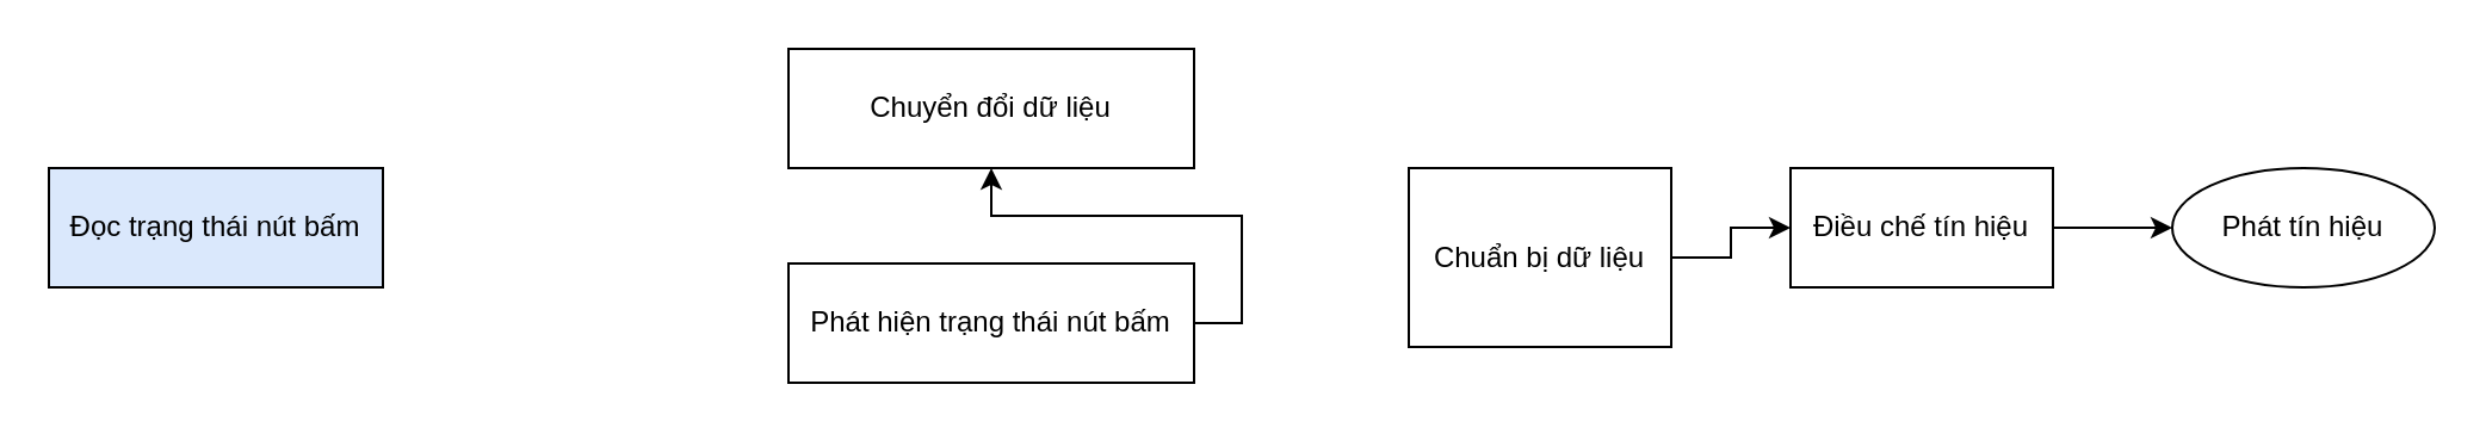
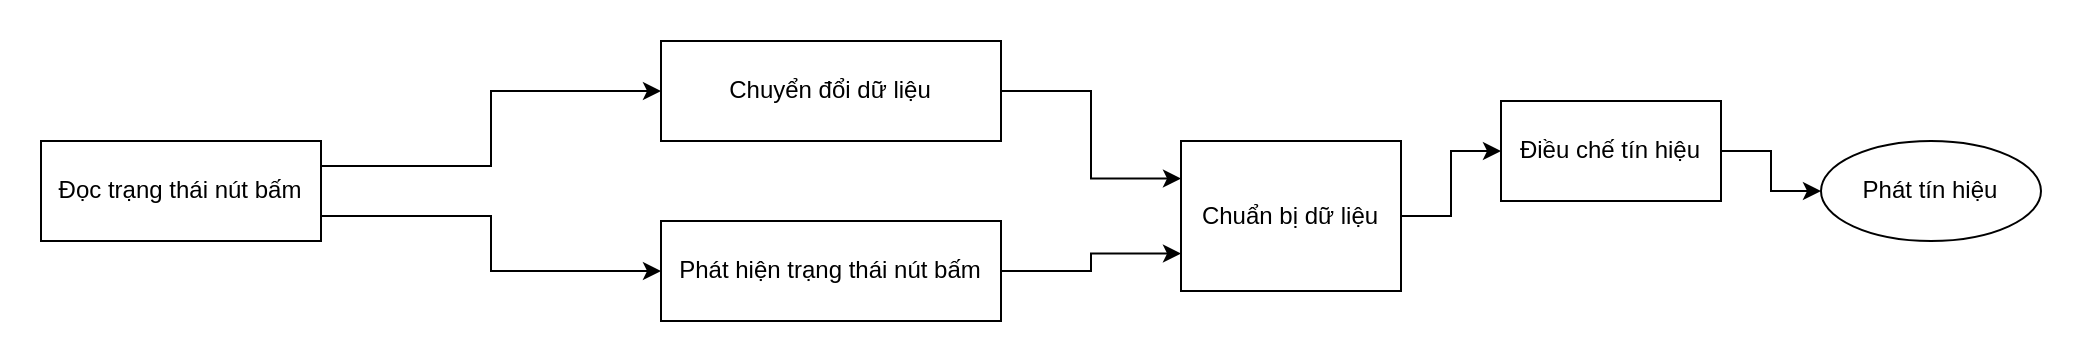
+ <mxCell id="5" style="edgeStyle=orthogonalEdgeStyle;rounded=0;orthogonalLoop=1;jettySize=auto;html=1;exitX=1;exitY=0.5;exitDx=0;exitDy=0;entryX=0;entryY=0.25;entryDx=0;entryDy=0;" edge="1" parent="1" source="6" target="10"><mxGeometry relative="1" as="geometry" /></mxCell>
+ <mxCell id="2" style="edgeStyle=orthogonalEdgeStyle;rounded=0;orthogonalLoop=1;jettySize=auto;html=1;exitX=1;exitY=0.25;exitDx=0;exitDy=0;entryX=0;entryY=0.5;entryDx=0;entryDy=0;" edge="1" parent="1" source="4" target="6"><mxGeometry relative="1" as="geometry" /></mxCell>
- <mxCell id="7" style="edgeStyle=orthogonalEdgeStyle;rounded=0;orthogonalLoop=1;jettySize=auto;html=1;exitX=1;exitY=0.5;exitDx=0;exitDy=0;" edge="1" parent="1" source="8" target="6"><mxGeometry relative="1" as="geometry" /></mxCell>
+ <mxCell id="7" style="edgeStyle=orthogonalEdgeStyle;rounded=0;orthogonalLoop=1;jettySize=auto;html=1;exitX=1;exitY=0.5;exitDx=0;exitDy=0;entryX=0;entryY=0.75;entryDx=0;entryDy=0;" edge="1" parent="1" source="8" target="10"><mxGeometry relative="1" as="geometry" /></mxCell>
- <mxCell id="4" value="Đọc trạng thái nút bấm" style="html=1;whiteSpace=wrap;fillColor=#dae8fc;" vertex="1" parent="1"><mxGeometry x="20" y="70" width="140" height="50" as="geometry" /></mxCell>
+ <mxCell id="4" value="Đọc trạng thái nút bấm" style="html=1;whiteSpace=wrap;" vertex="1" parent="1"><mxGeometry x="20" y="70" width="140" height="50" as="geometry" /></mxCell>
- <mxCell id="12" value="Điều chế tín hiệu" style="html=1;whiteSpace=wrap;" vertex="1" parent="1"><mxGeometry x="750" y="70" width="110" height="50" as="geometry" /></mxCell>
+ <mxCell id="12" value="Điều chế tín hiệu" style="html=1;whiteSpace=wrap;" vertex="1" parent="1"><mxGeometry x="750" y="50" width="110" height="50" as="geometry" /></mxCell>
+ <mxCell id="3" style="edgeStyle=orthogonalEdgeStyle;rounded=0;orthogonalLoop=1;jettySize=auto;html=1;exitX=1;exitY=0.75;exitDx=0;exitDy=0;entryX=0;entryY=0.5;entryDx=0;entryDy=0;" edge="1" parent="1" source="4" target="8"><mxGeometry relative="1" as="geometry" /></mxCell>
